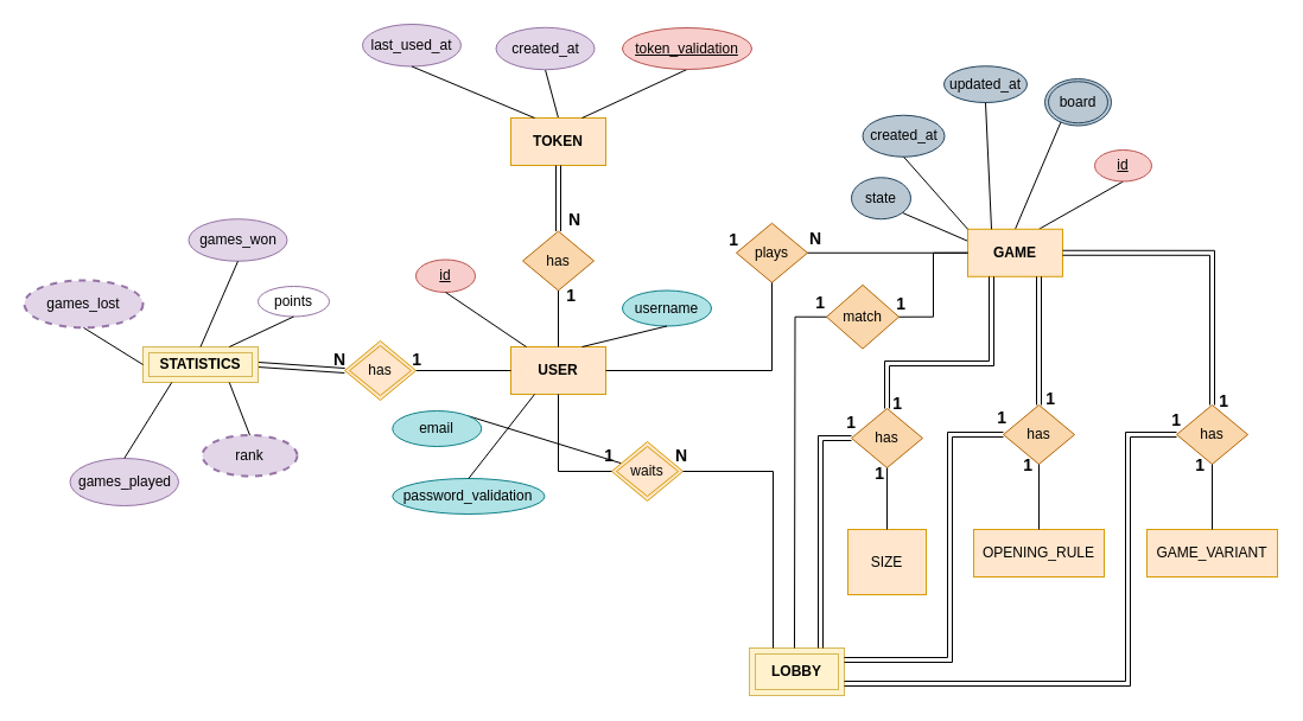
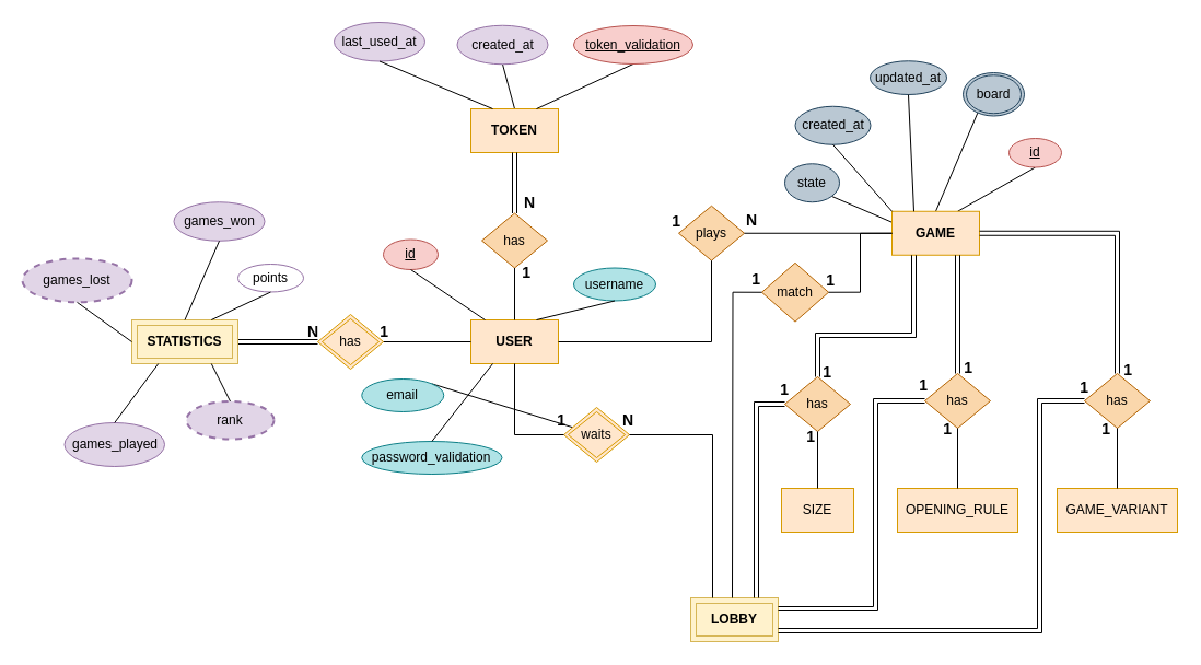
- <mxCell id="30" value="&lt;b&gt;STATISTICS&lt;/b&gt;" style="shape=ext;margin=3;double=1;whiteSpace=wrap;html=1;align=center;fillColor=#fff2cc;strokeColor=#d6b656;" parent="1" vertex="1"><mxGeometry x="120" y="292" width="97" height="30" as="geometry" /></mxCell>
+ <mxCell id="30" value="&lt;b&gt;STATISTICS&lt;/b&gt;" style="shape=ext;margin=3;double=1;whiteSpace=wrap;html=1;align=center;fillColor=#fff2cc;strokeColor=#d6b656;" parent="1" vertex="1"><mxGeometry x="120" y="292" width="97" height="40" as="geometry" /></mxCell>
- <mxCell id="46" value="SIZE" style="whiteSpace=wrap;html=1;align=center;fillColor=#ffe6cc;strokeColor=#d79b00;" parent="1" vertex="1"><mxGeometry x="714" y="446" width="66" height="55" as="geometry" /></mxCell>
+ <mxCell id="46" value="SIZE" style="whiteSpace=wrap;html=1;align=center;fillColor=#ffe6cc;strokeColor=#d79b00;" parent="1" vertex="1"><mxGeometry x="714" y="446" width="66" height="40" as="geometry" /></mxCell>
